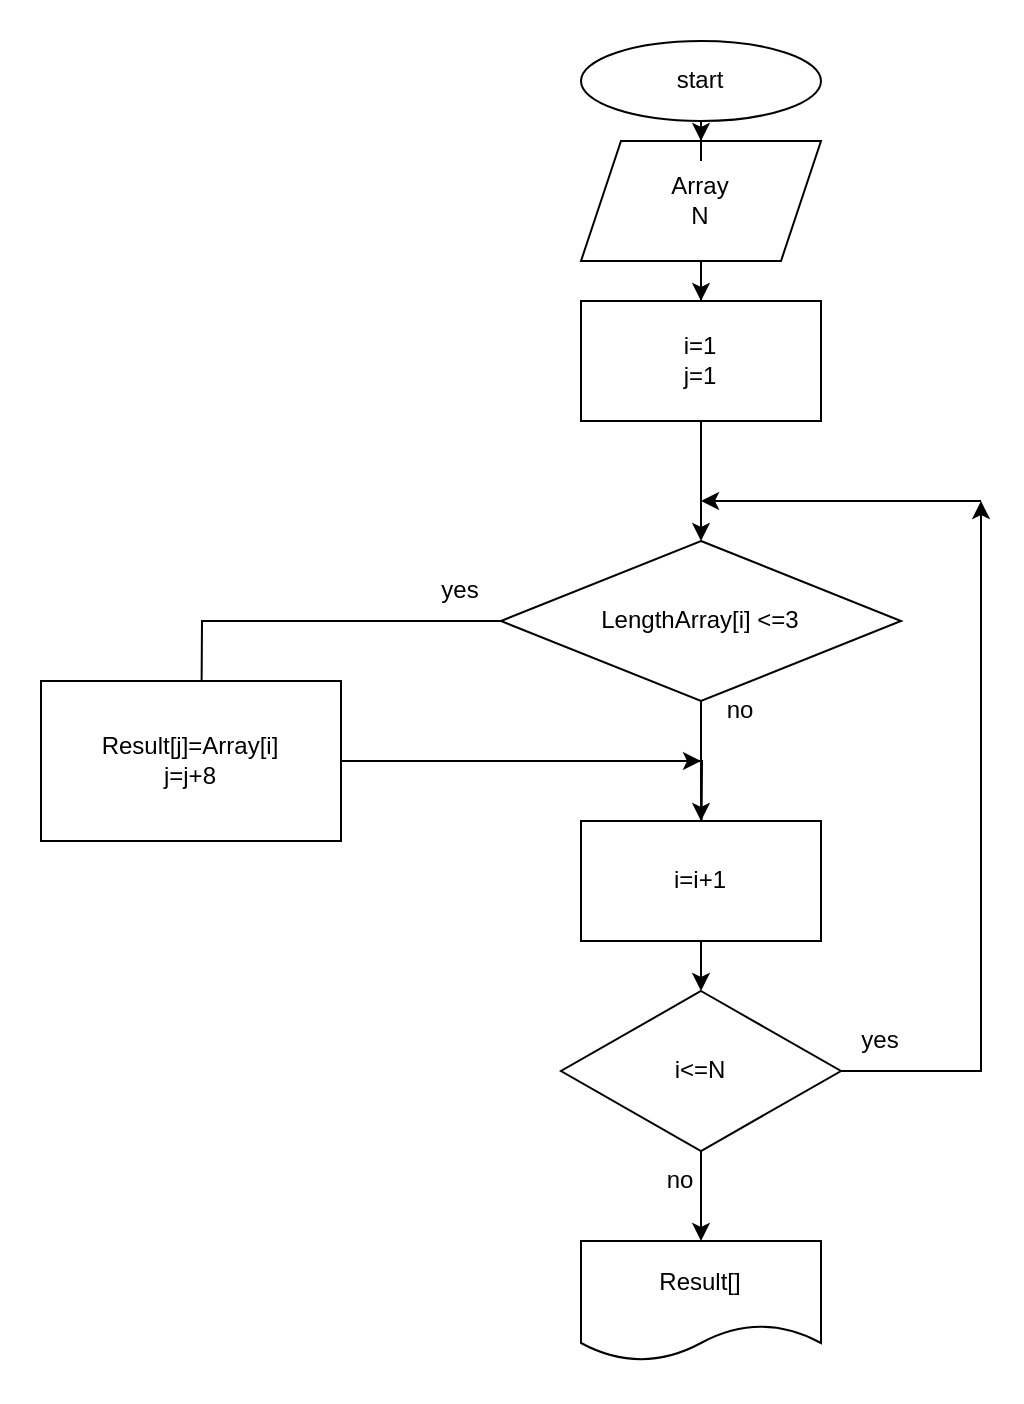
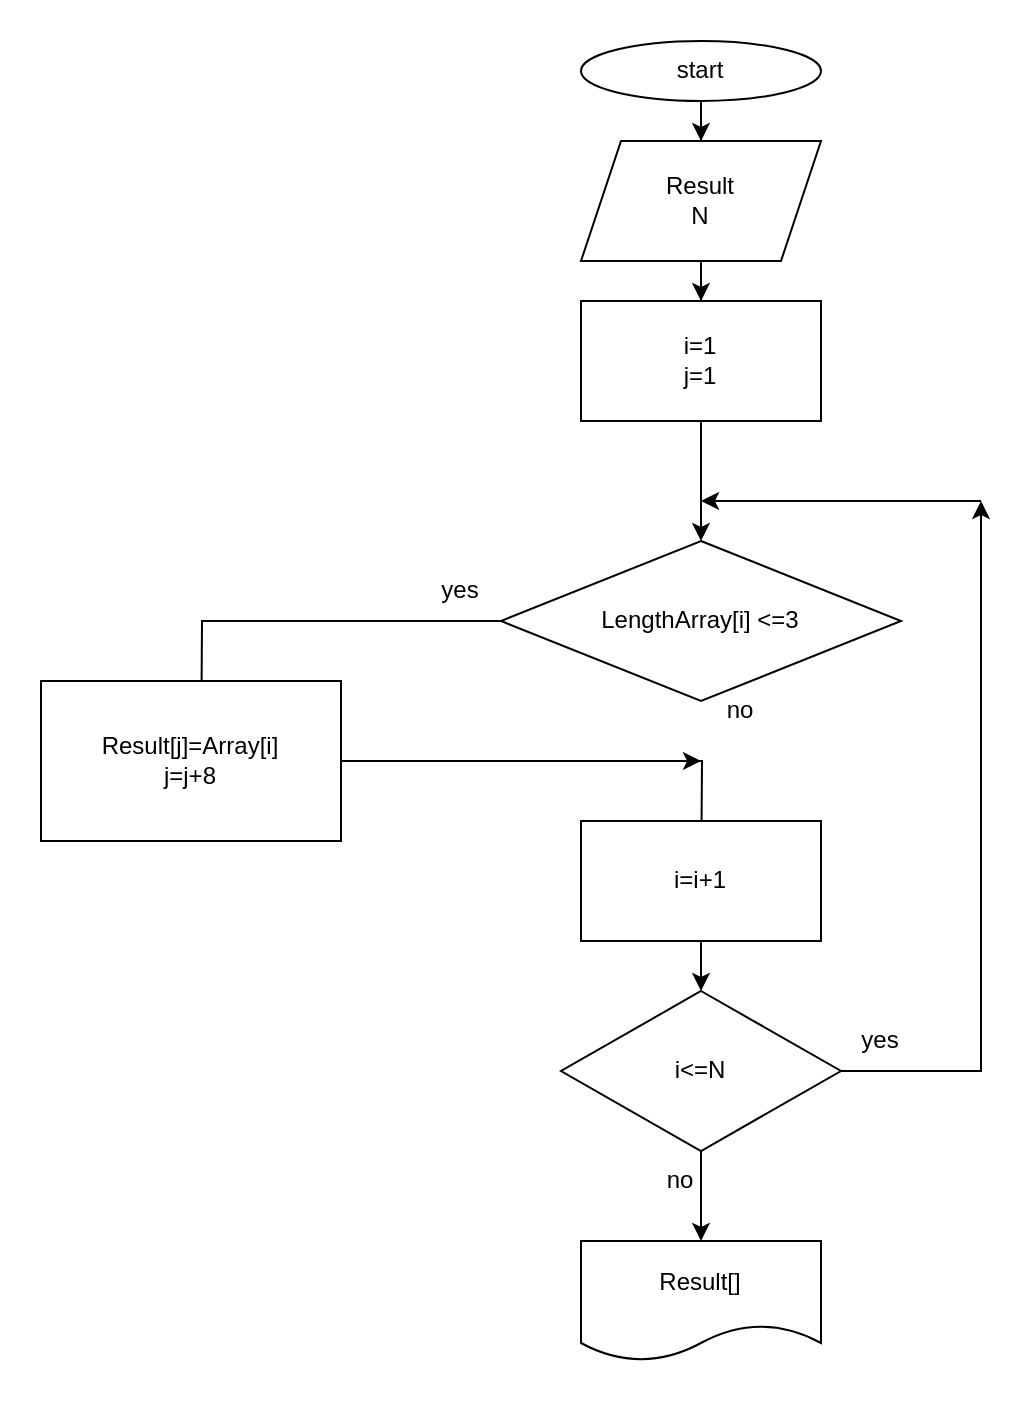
- <mxCell id="18" value="start" style="ellipse;whiteSpace=wrap;html=1;" vertex="1" parent="1"><mxGeometry x="290" y="20" width="120" height="40" as="geometry" /></mxCell>
+ <mxCell id="18" value="start" style="ellipse;whiteSpace=wrap;html=1;" vertex="1" parent="1"><mxGeometry x="290" y="20" width="120" height="30" as="geometry" /></mxCell>
- <mxCell id="3" value="Array&lt;br&gt;N" style="shape=parallelogram;perimeter=parallelogramPerimeter;whiteSpace=wrap;html=1;fixedSize=1;" vertex="1" parent="1"><mxGeometry x="290" y="70" width="120" height="60" as="geometry" /></mxCell>
+ <mxCell id="3" value="Result&lt;br&gt;N" style="shape=parallelogram;perimeter=parallelogramPerimeter;whiteSpace=wrap;html=1;fixedSize=1;" vertex="1" parent="1"><mxGeometry x="290" y="70" width="120" height="60" as="geometry" /></mxCell>
- <mxCell id="7" style="edgeStyle=orthogonalEdgeStyle;rounded=0;orthogonalLoop=1;jettySize=auto;html=1;entryX=0.5;entryY=0;entryDx=0;entryDy=0;" edge="1" parent="1" source="8" target="12"><mxGeometry relative="1" as="geometry" /></mxCell>
